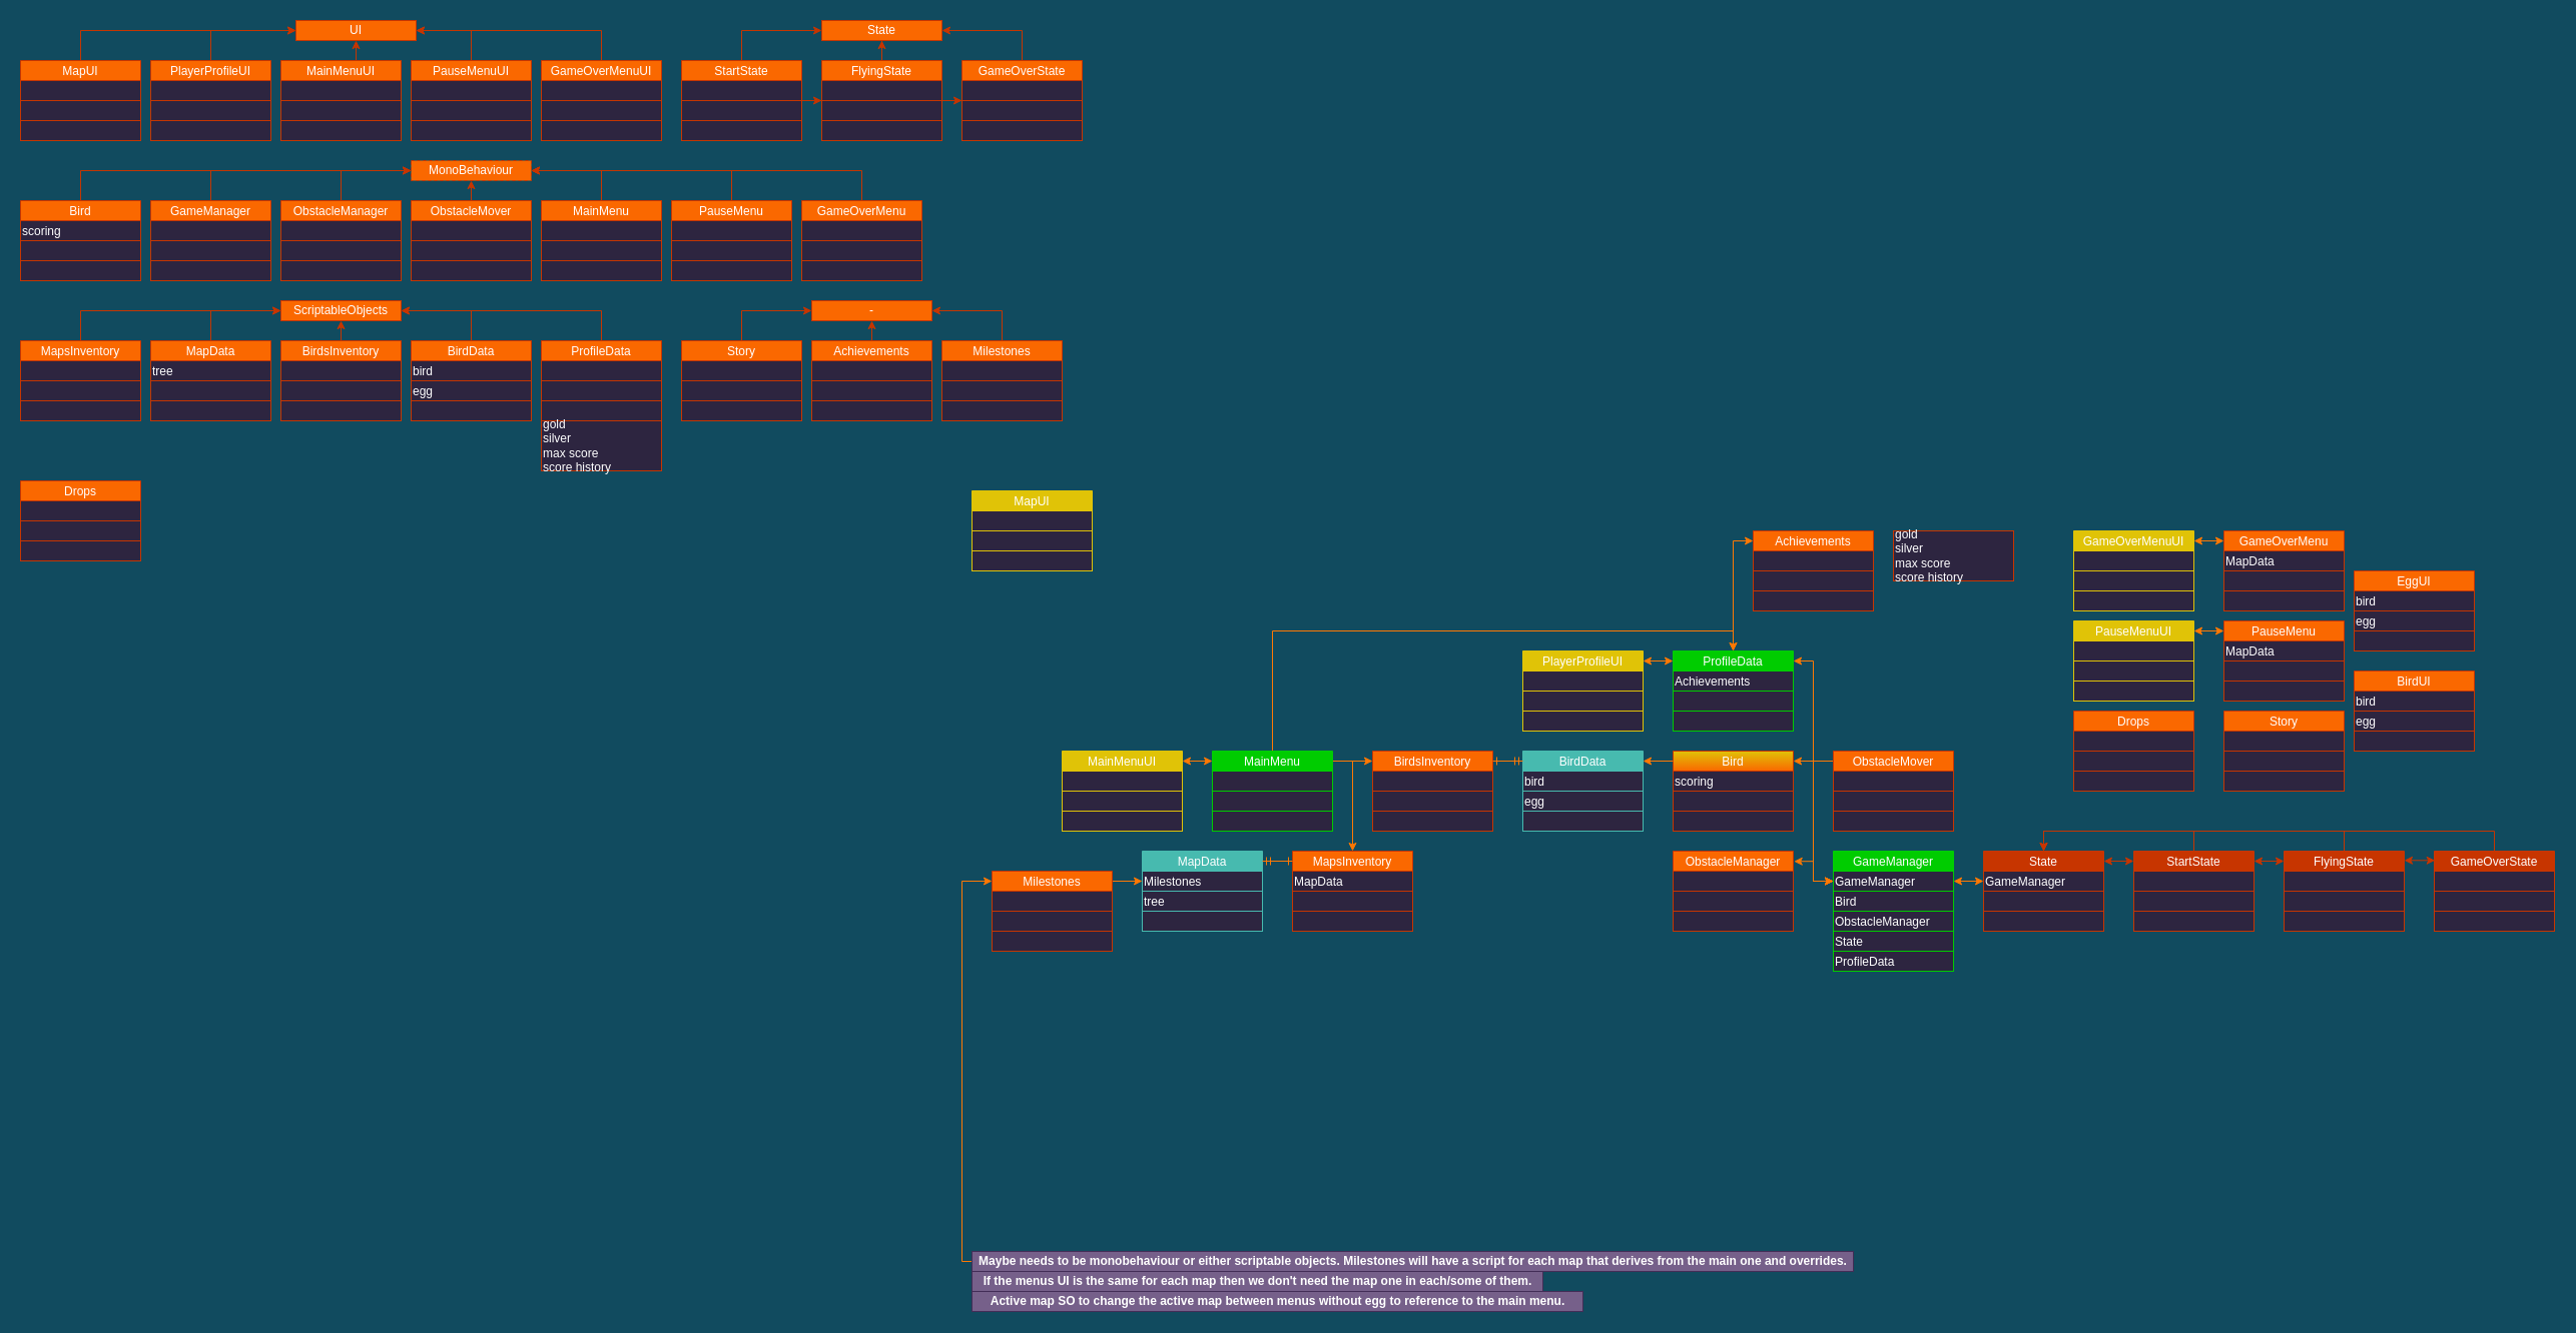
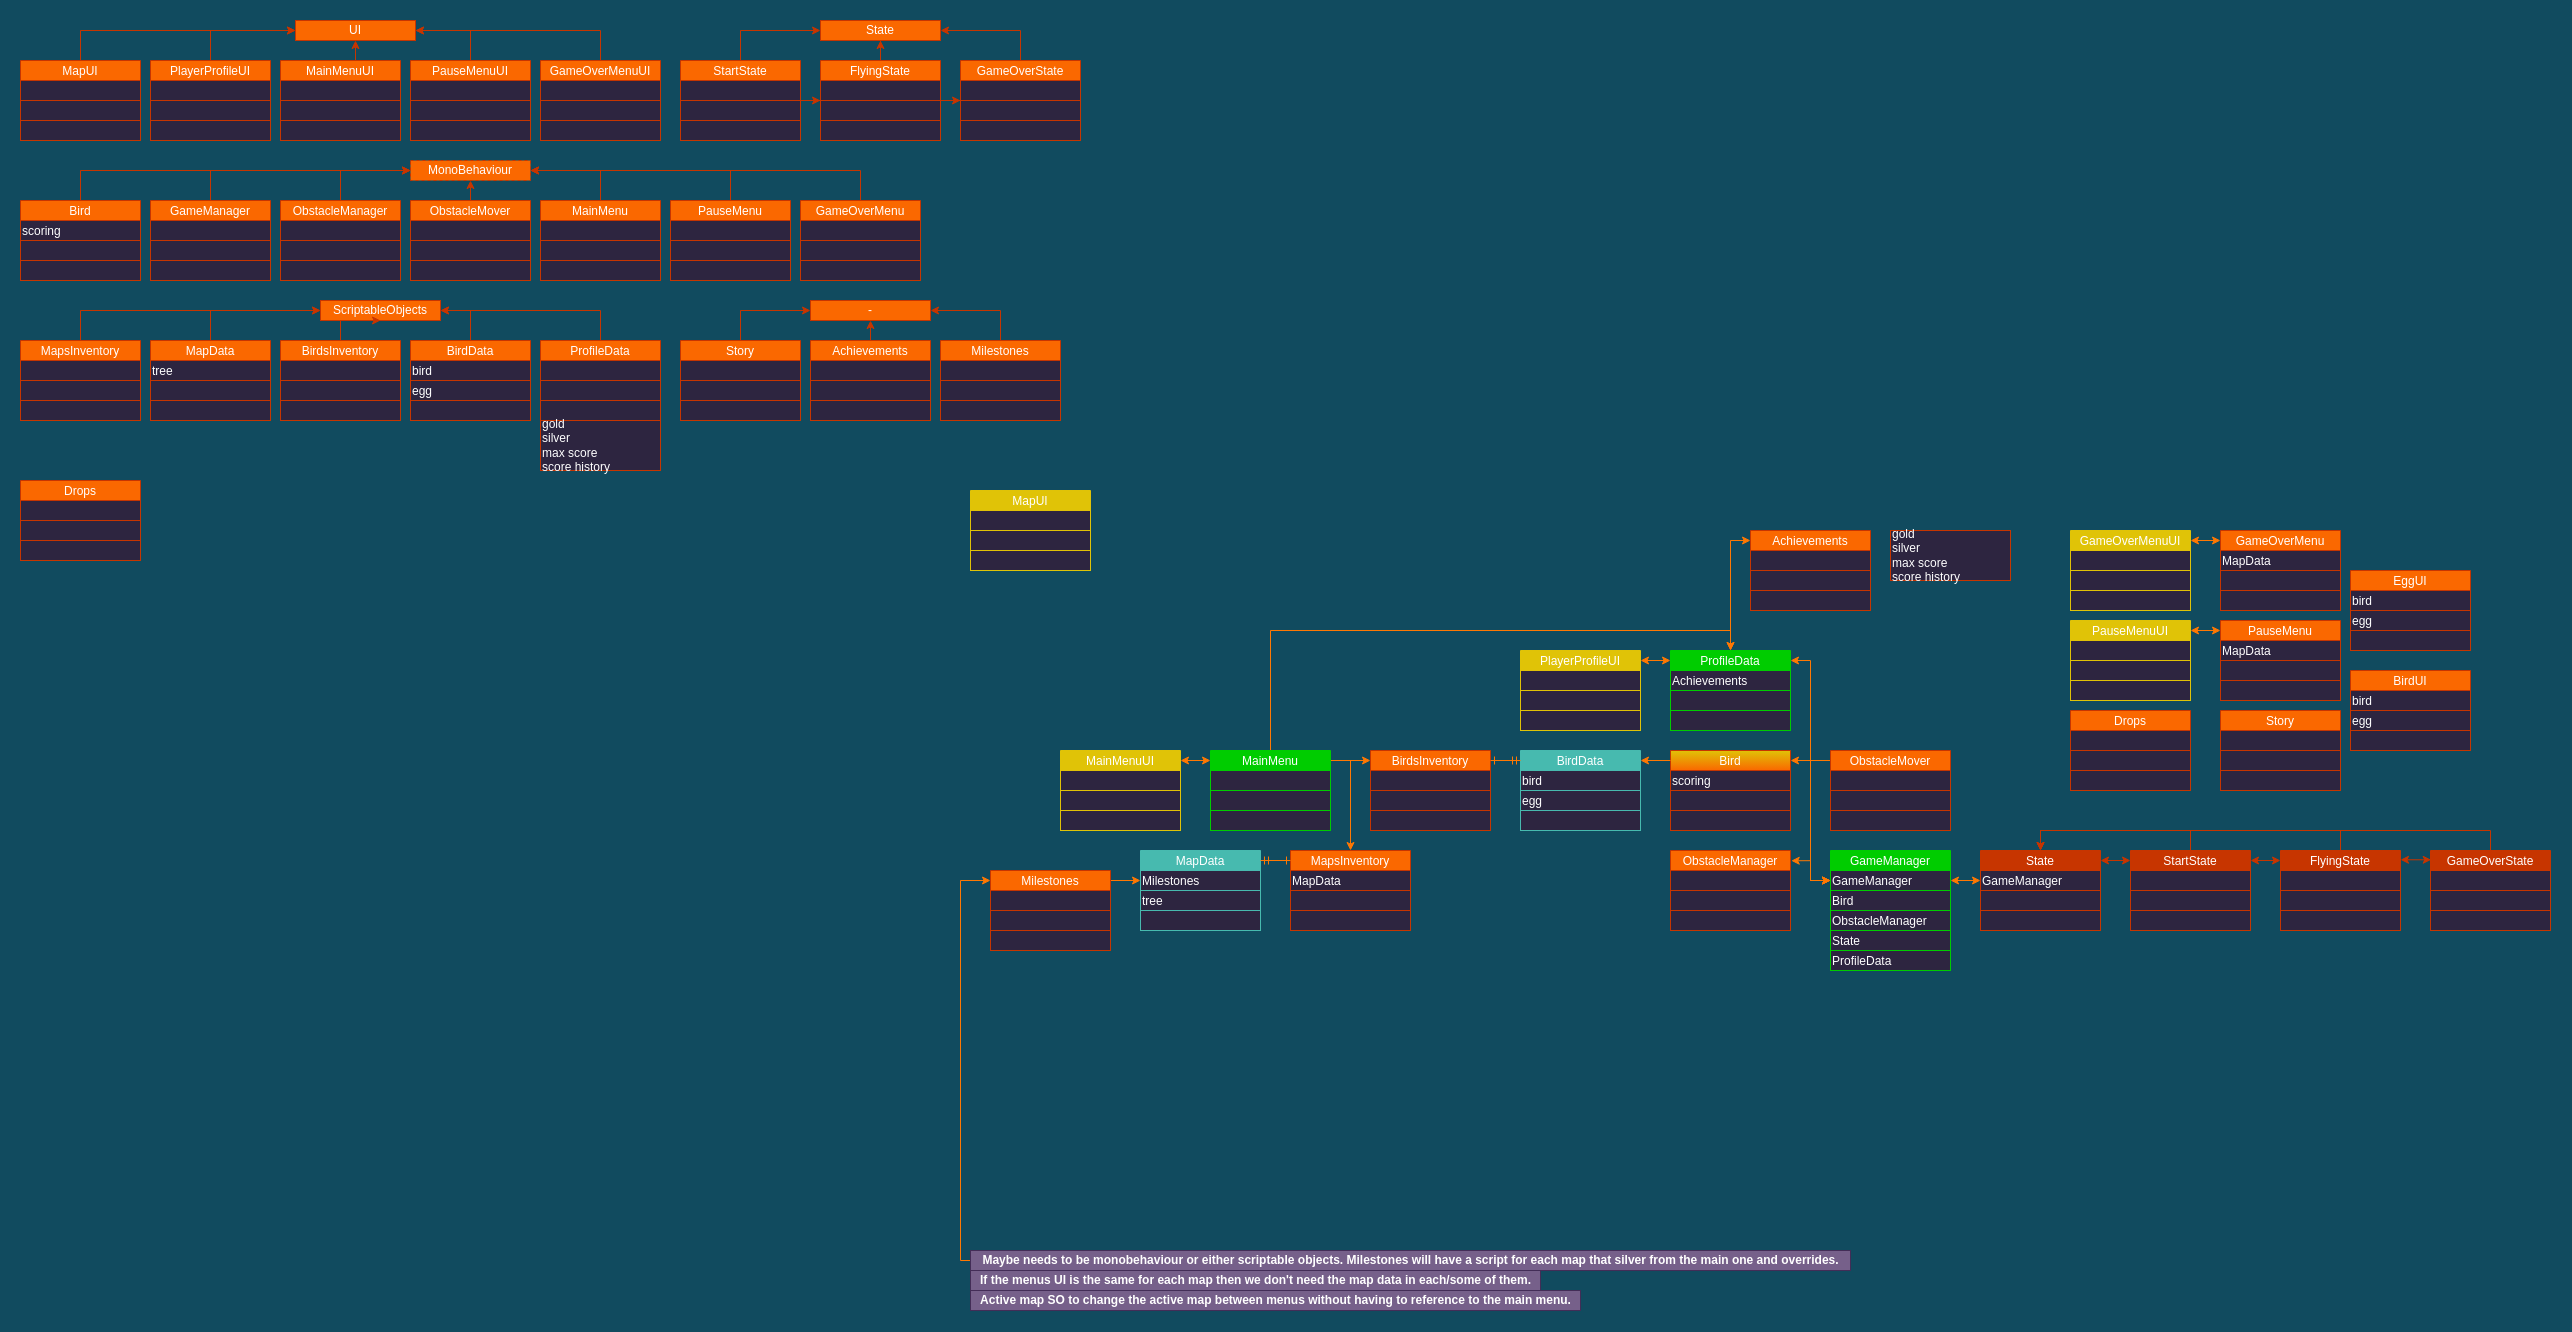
- <mxCell id="53" value="ScriptableObjects" style="rounded=0;whiteSpace=wrap;html=1;sketch=0;fontColor=#ffffff;fontStyle=0;strokeColor=#C73500;fillColor=#fa6800;shadow=0;glass=0;startSize=20;" parent="1" vertex="1"><mxGeometry x="280" y="300" width="120" height="20" as="geometry" /></mxCell>
+ <mxCell id="53" value="ScriptableObjects" style="rounded=0;whiteSpace=wrap;html=1;sketch=0;fontColor=#ffffff;fontStyle=0;strokeColor=#C73500;fillColor=#fa6800;shadow=0;glass=0;startSize=20;" parent="1" vertex="1"><mxGeometry x="320" y="300" width="120" height="20" as="geometry" /></mxCell>
- <mxCell id="265" value="Maybe needs to be monobehaviour or either scriptable objects. Milestones will have a script for each map that derives from the main one and overrides." style="text;html=1;align=center;verticalAlign=middle;resizable=0;points=[];autosize=1;fontColor=#ffffff;fontStyle=1;strokeColor=#432D57;fillColor=#76608a;" vertex="1" parent="1"><mxGeometry x="970" y="1250" width="880" height="20" as="geometry" /></mxCell>
+ <mxCell id="265" value="Maybe needs to be monobehaviour or either scriptable objects. Milestones will have a script for each map that silver from the main one and overrides." style="text;html=1;align=center;verticalAlign=middle;resizable=0;points=[];autosize=1;fontColor=#ffffff;fontStyle=1;strokeColor=#432D57;fillColor=#76608a;" vertex="1" parent="1"><mxGeometry x="970" y="1250" width="880" height="20" as="geometry" /></mxCell>
- <mxCell id="263" value="If the menus UI is the same for each map then we don't need the map one in each/some of them." style="text;html=1;align=center;verticalAlign=middle;resizable=0;points=[];autosize=1;strokeColor=#432D57;fillColor=#76608a;fontStyle=1;fontColor=#ffffff;" vertex="1" parent="1"><mxGeometry x="970" y="1270" width="570" height="20" as="geometry" /></mxCell>
+ <mxCell id="263" value="If the menus UI is the same for each map then we don't need the map data in each/some of them." style="text;html=1;align=center;verticalAlign=middle;resizable=0;points=[];autosize=1;strokeColor=#432D57;fillColor=#76608a;fontStyle=1;fontColor=#ffffff;" vertex="1" parent="1"><mxGeometry x="970" y="1270" width="570" height="20" as="geometry" /></mxCell>
- <mxCell id="266" value="Active map SO to change the active map between menus without egg to reference to the main menu." style="text;html=1;align=center;verticalAlign=middle;resizable=0;points=[];autosize=1;strokeColor=#432D57;fillColor=#76608a;fontStyle=1;fontColor=#ffffff;" vertex="1" parent="1"><mxGeometry x="970" y="1290" width="610" height="20" as="geometry" /></mxCell>
+ <mxCell id="266" value="Active map SO to change the active map between menus without having to reference to the main menu." style="text;html=1;align=center;verticalAlign=middle;resizable=0;points=[];autosize=1;strokeColor=#432D57;fillColor=#76608a;fontStyle=1;fontColor=#ffffff;" vertex="1" parent="1"><mxGeometry x="970" y="1290" width="610" height="20" as="geometry" /></mxCell>
